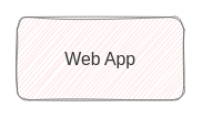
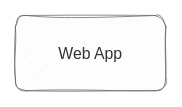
- <mxCell id="3" value="Web App" style="rounded=1;whiteSpace=wrap;html=1;sketch=1;curveFitting=1;jiggle=2;glass=0;shadow=0;fillColor=#f8cecc;strokeColor=#666666;fontSize=21;fontColor=#333333;" vertex="1" parent="2"><mxGeometry width="200" height="100" as="geometry" /></mxCell>
+ <mxCell id="3" value="Web App" style="rounded=1;whiteSpace=wrap;html=1;sketch=1;curveFitting=1;jiggle=2;glass=0;shadow=0;fillColor=#f5f5f5;strokeColor=#666666;fontSize=21;fontColor=#333333;" vertex="1" parent="2"><mxGeometry width="200" height="100" as="geometry" /></mxCell>
